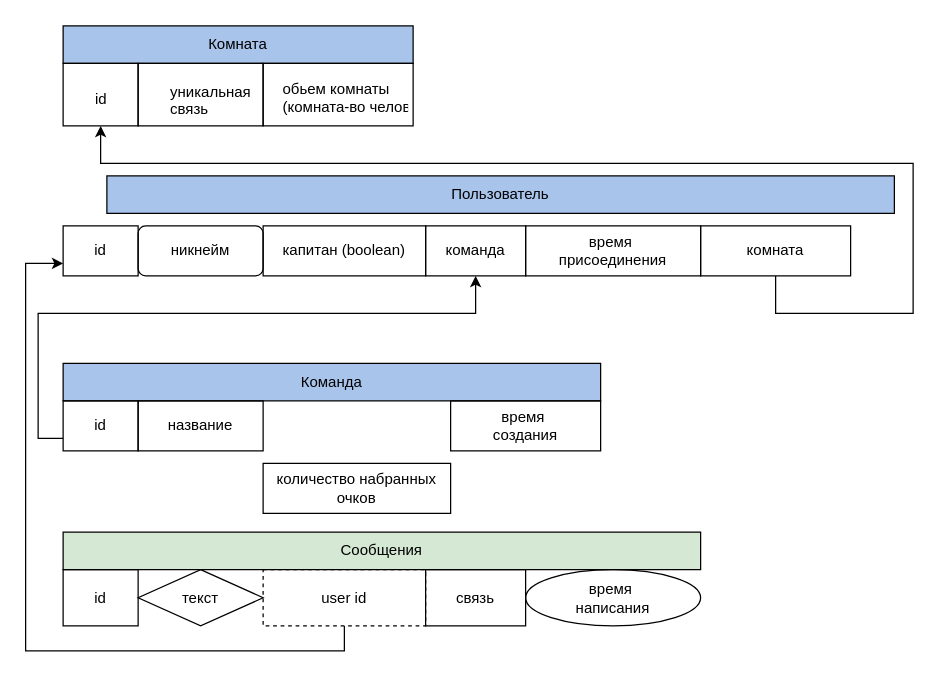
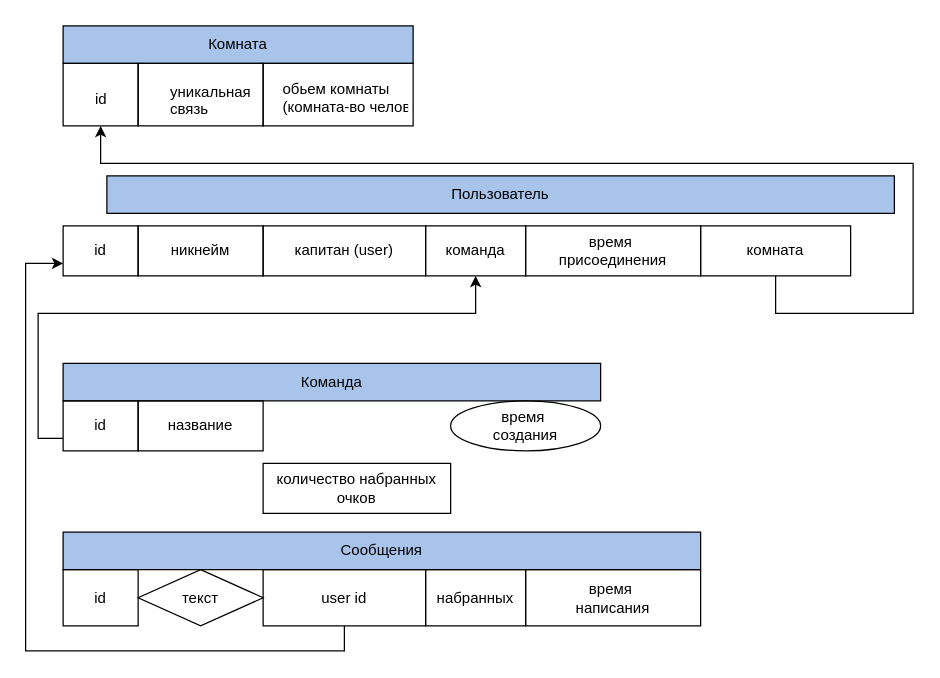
- <mxCell id="10" value="никнейм" style="whiteSpace=wrap;html=1;fillColor=none;rounded=1;" vertex="1" parent="1"><mxGeometry x="110" y="180" width="100" height="40" as="geometry" /></mxCell>
+ <mxCell id="10" value="никнейм" style="rounded=0;whiteSpace=wrap;html=1;fillColor=none;" vertex="1" parent="1"><mxGeometry x="110" y="180" width="100" height="40" as="geometry" /></mxCell>
- <mxCell id="12" value="капитан (boolean)" style="rounded=0;whiteSpace=wrap;html=1;fillColor=none;" vertex="1" parent="1"><mxGeometry x="210" y="180" width="130" height="40" as="geometry" /></mxCell>
+ <mxCell id="12" value="капитан (user)" style="rounded=0;whiteSpace=wrap;html=1;fillColor=none;" vertex="1" parent="1"><mxGeometry x="210" y="180" width="130" height="40" as="geometry" /></mxCell>
- <mxCell id="20" value="время&amp;nbsp;&lt;br&gt;создания" style="rounded=0;whiteSpace=wrap;html=1;fillColor=none;" vertex="1" parent="1"><mxGeometry x="360" y="320" width="120" height="40" as="geometry" /></mxCell>
+ <mxCell id="20" value="время&amp;nbsp;&lt;br&gt;создания" style="ellipse;whiteSpace=wrap;html=1;fillColor=none;" vertex="1" parent="1"><mxGeometry x="360" y="320" width="120" height="40" as="geometry" /></mxCell>
- <mxCell id="21" value="Сообщения" style="rounded=0;whiteSpace=wrap;html=1;fillColor=#d5e8d4;" vertex="1" parent="1"><mxGeometry x="50" y="425" width="510" height="30" as="geometry" /></mxCell>
+ <mxCell id="21" value="Сообщения" style="rounded=0;whiteSpace=wrap;html=1;fillColor=#A9C4EB;" vertex="1" parent="1"><mxGeometry x="50" y="425" width="510" height="30" as="geometry" /></mxCell>
- <mxCell id="25" value="user id" style="rounded=0;whiteSpace=wrap;html=1;fillColor=none;dashed=1;" vertex="1" parent="1"><mxGeometry x="210" y="455" width="130" height="45" as="geometry" /></mxCell>
+ <mxCell id="25" value="user id" style="rounded=0;whiteSpace=wrap;html=1;fillColor=none;" vertex="1" parent="1"><mxGeometry x="210" y="455" width="130" height="45" as="geometry" /></mxCell>
- <mxCell id="27" value="связь" style="rounded=0;whiteSpace=wrap;html=1;fillColor=none;" vertex="1" parent="1"><mxGeometry x="340" y="455" width="80" height="45" as="geometry" /></mxCell>
+ <mxCell id="27" value="набранных" style="rounded=0;whiteSpace=wrap;html=1;fillColor=none;" vertex="1" parent="1"><mxGeometry x="340" y="455" width="80" height="45" as="geometry" /></mxCell>
- <mxCell id="26" value="время&amp;nbsp;&lt;br&gt;написания" style="ellipse;whiteSpace=wrap;html=1;fillColor=none;" vertex="1" parent="1"><mxGeometry x="420" y="455" width="140" height="45" as="geometry" /></mxCell>
+ <mxCell id="26" value="время&amp;nbsp;&lt;br&gt;написания" style="rounded=0;whiteSpace=wrap;html=1;fillColor=none;" vertex="1" parent="1"><mxGeometry x="420" y="455" width="140" height="45" as="geometry" /></mxCell>
